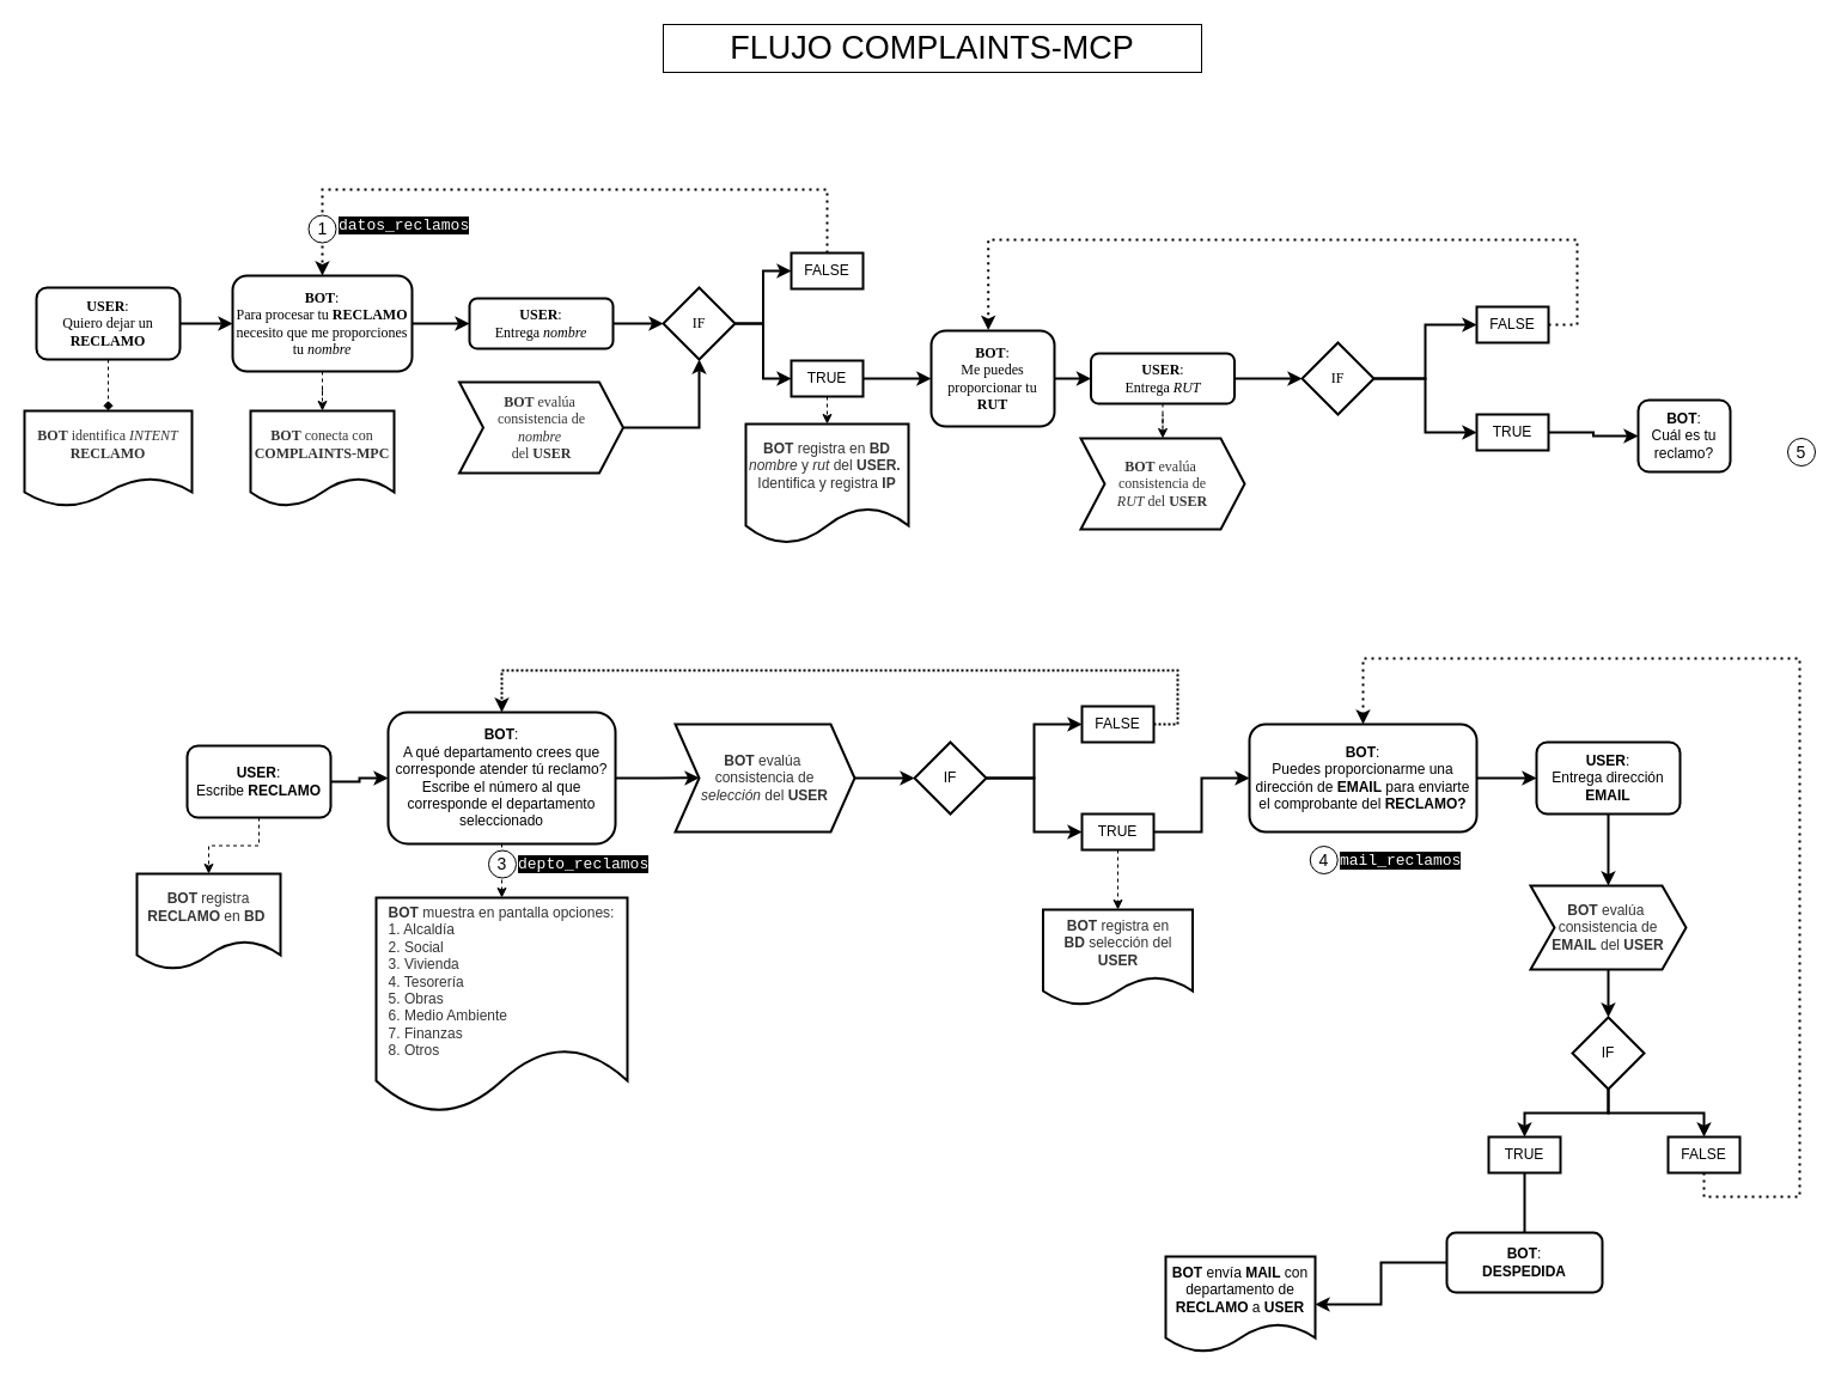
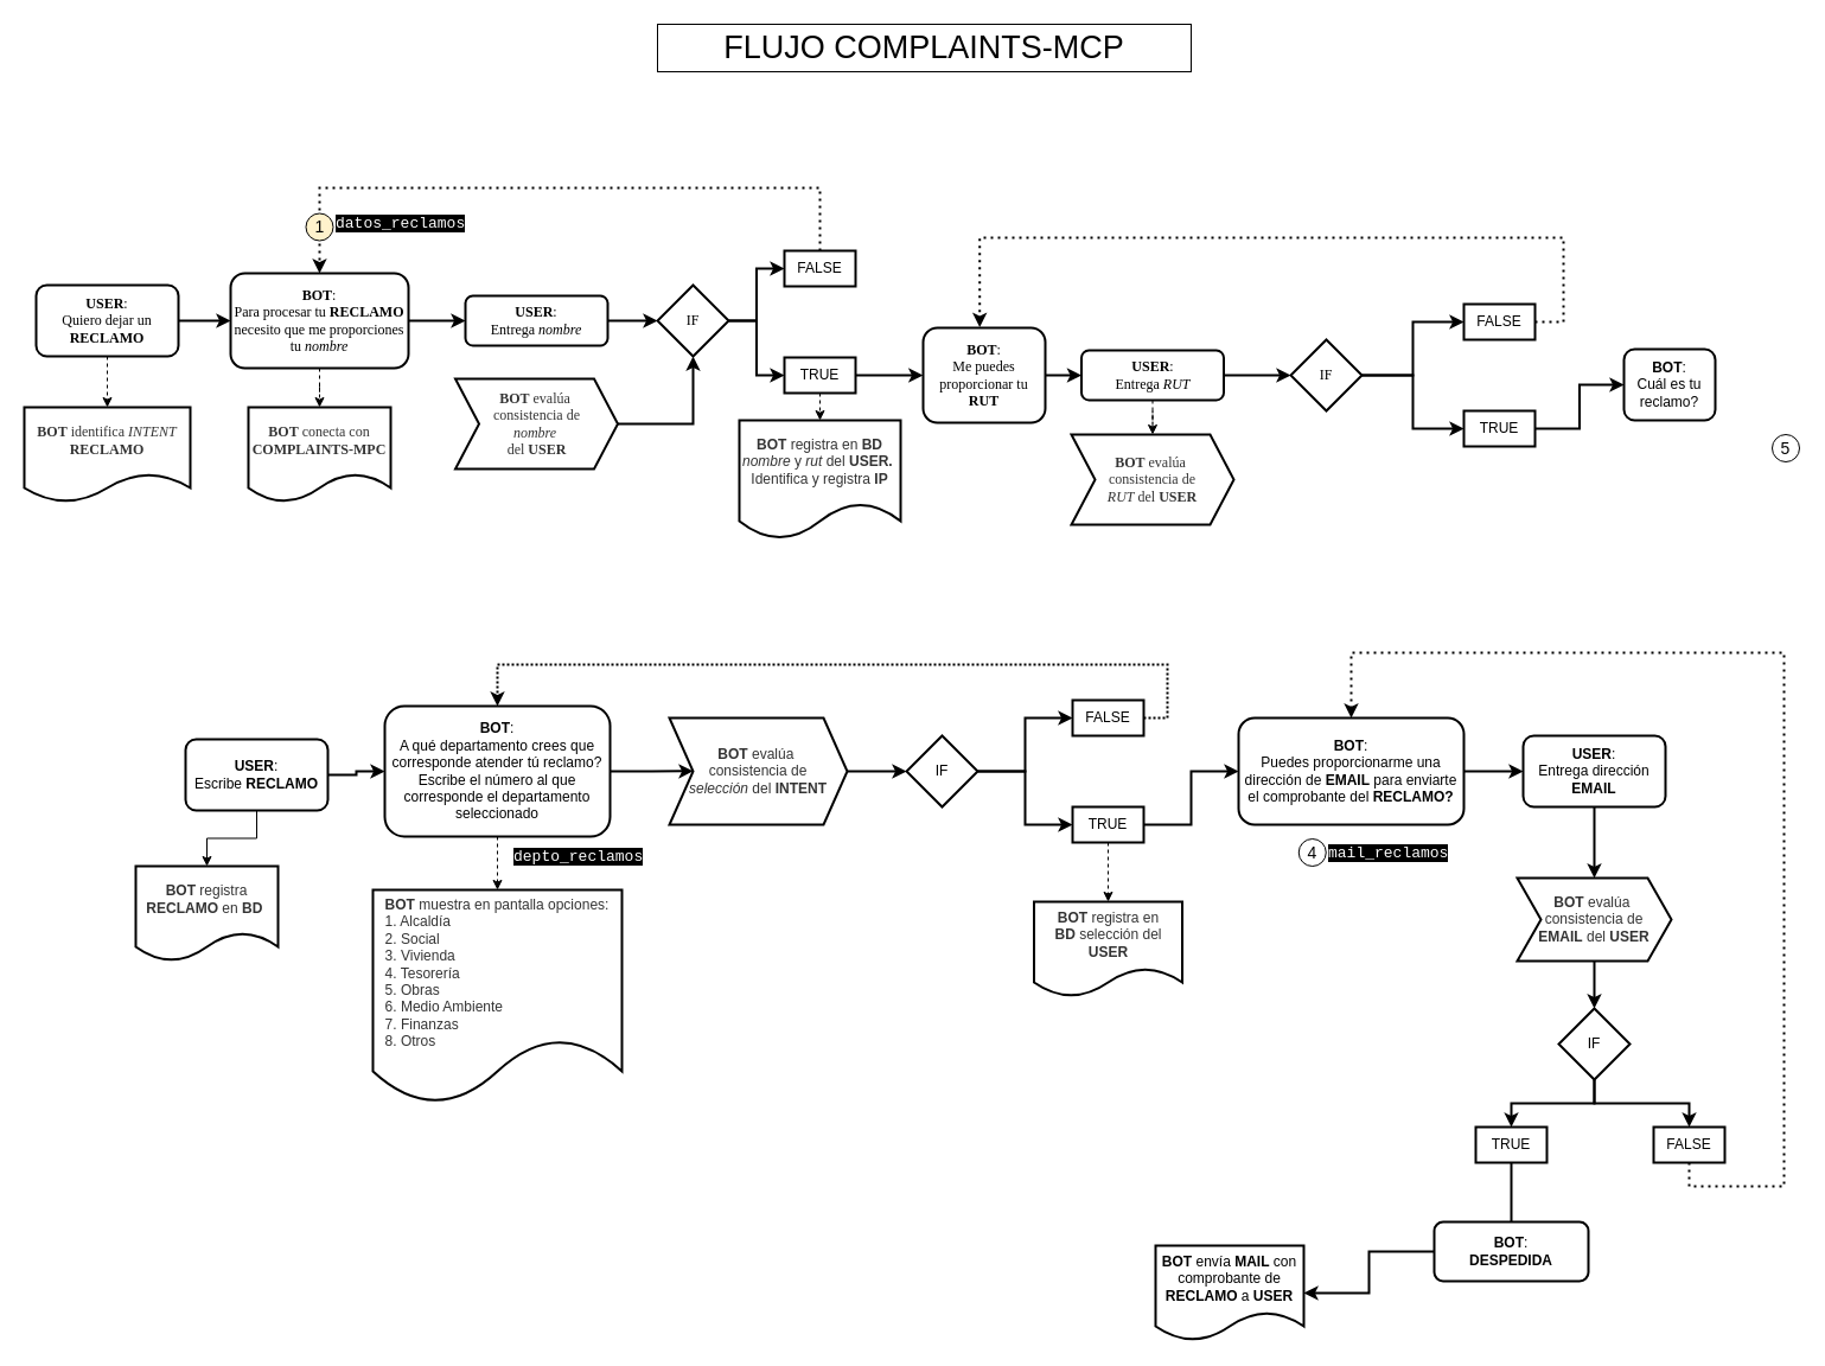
- <mxCell id="60" value="&lt;font style=&quot;font-size: 14px;&quot;&gt;1&lt;/font&gt;" style="ellipse;whiteSpace=wrap;html=1;aspect=fixed;" parent="1" vertex="1"><mxGeometry x="257.5" y="179.5" width="23" height="23" as="geometry" /></mxCell>
+ <mxCell id="60" value="&lt;font style=&quot;font-size: 14px;&quot;&gt;1&lt;/font&gt;" style="ellipse;whiteSpace=wrap;html=1;aspect=fixed;fillColor=#fff2cc;" parent="1" vertex="1"><mxGeometry x="257.5" y="179.5" width="23" height="23" as="geometry" /></mxCell>
- <mxCell id="2" style="edgeStyle=orthogonalEdgeStyle;rounded=0;orthogonalLoop=1;jettySize=auto;html=1;exitX=0.5;exitY=1;exitDx=0;exitDy=0;dashed=1;entryX=0.5;entryY=0;entryDx=0;entryDy=0;strokeColor=#000000;endArrow=diamond;" parent="1" source="4" target="8" edge="1"><mxGeometry relative="1" as="geometry"><mxPoint x="90" y="340" as="targetPoint" /></mxGeometry></mxCell>
+ <mxCell id="2" style="edgeStyle=orthogonalEdgeStyle;rounded=0;orthogonalLoop=1;jettySize=auto;html=1;exitX=0.5;exitY=1;exitDx=0;exitDy=0;dashed=1;entryX=0.5;entryY=0;entryDx=0;entryDy=0;strokeColor=#000000;" parent="1" source="4" target="8" edge="1"><mxGeometry relative="1" as="geometry"><mxPoint x="90" y="340" as="targetPoint" /></mxGeometry></mxCell>
- <mxCell id="13" value="&lt;b&gt;BOT&lt;/b&gt;:&lt;br&gt;Cuál es tu reclamo?" style="rounded=1;whiteSpace=wrap;html=1;fillColor=none;strokeColor=#000000;strokeWidth=2;" parent="1" vertex="1"><mxGeometry x="1369" y="334" width="77" height="60" as="geometry" /></mxCell>
+ <mxCell id="13" value="&lt;b&gt;BOT&lt;/b&gt;:&lt;br&gt;Cuál es tu reclamo?" style="rounded=1;whiteSpace=wrap;html=1;fillColor=none;strokeColor=#000000;strokeWidth=2;" parent="1" vertex="1"><mxGeometry x="1369" y="294" width="77" height="60" as="geometry" /></mxCell>
- <mxCell id="33" value="&lt;b&gt;BOT&lt;/b&gt;&amp;nbsp;evalúa&amp;nbsp;&lt;div&gt;consistencia de&lt;/div&gt;&lt;div&gt;&lt;span style=&quot;background-color: transparent; color: light-dark(rgb(51, 51, 51), rgb(193, 193, 193));&quot;&gt;&lt;i&gt;selección&lt;/i&gt; del&amp;nbsp;&lt;/span&gt;&lt;b style=&quot;background-color: transparent; color: light-dark(rgb(51, 51, 51), rgb(193, 193, 193));&quot;&gt;USER&lt;/b&gt;&lt;/div&gt;" style="shape=step;perimeter=stepPerimeter;whiteSpace=wrap;html=1;fixedSize=1;fillColor=none;strokeColor=#000000;strokeWidth=2;fontColor=#333333;" parent="1" vertex="1"><mxGeometry x="564" y="605" width="150" height="90" as="geometry" /></mxCell>
+ <mxCell id="33" value="&lt;b&gt;BOT&lt;/b&gt;&amp;nbsp;evalúa&amp;nbsp;&lt;div&gt;consistencia de&lt;/div&gt;&lt;div&gt;&lt;span style=&quot;background-color: transparent; color: light-dark(rgb(51, 51, 51), rgb(193, 193, 193));&quot;&gt;&lt;i&gt;selección&lt;/i&gt; del&amp;nbsp;&lt;/span&gt;&lt;b style=&quot;background-color: transparent; color: light-dark(rgb(51, 51, 51), rgb(193, 193, 193));&quot;&gt;INTENT&lt;/b&gt;&lt;/div&gt;" style="shape=step;perimeter=stepPerimeter;whiteSpace=wrap;html=1;fixedSize=1;fillColor=none;strokeColor=#000000;strokeWidth=2;fontColor=#333333;" parent="1" vertex="1"><mxGeometry x="564" y="605" width="150" height="90" as="geometry" /></mxCell>
- <mxCell id="25" style="edgeStyle=orthogonalEdgeStyle;rounded=0;orthogonalLoop=1;jettySize=auto;html=1;exitX=0.5;exitY=1;exitDx=0;exitDy=0;dashed=1;strokeColor=#000000;" parent="1" source="27" target="14" edge="1"><mxGeometry relative="1" as="geometry" /></mxCell>
+ <mxCell id="25" style="edgeStyle=orthogonalEdgeStyle;rounded=0;orthogonalLoop=1;jettySize=auto;html=1;exitX=0.5;exitY=1;exitDx=0;exitDy=0;dashed=0;strokeColor=#000000;" parent="1" source="27" target="14" edge="1"><mxGeometry relative="1" as="geometry" /></mxCell>
- <mxCell id="63" value="&lt;font style=&quot;font-size: 14px;&quot;&gt;3&lt;/font&gt;" style="ellipse;whiteSpace=wrap;html=1;aspect=fixed;" parent="1" vertex="1"><mxGeometry x="408" y="710.5" width="23" height="23" as="geometry" /></mxCell>
- <mxCell id="58" value="&lt;b&gt;BOT &lt;/b&gt;envía &lt;b&gt;MAIL&lt;/b&gt; con departamento de &lt;b&gt;RECLAMO&lt;/b&gt; a&amp;nbsp;&lt;b&gt;USER&lt;/b&gt;" style="shape=document;whiteSpace=wrap;html=1;boundedLbl=1;strokeWidth=2;" parent="1" vertex="1"><mxGeometry x="974" y="1050" width="125" height="80" as="geometry" /></mxCell>
+ <mxCell id="58" value="&lt;b&gt;BOT &lt;/b&gt;envía &lt;b&gt;MAIL&lt;/b&gt; con comprobante de &lt;b&gt;RECLAMO&lt;/b&gt; a&amp;nbsp;&lt;b&gt;USER&lt;/b&gt;" style="shape=document;whiteSpace=wrap;html=1;boundedLbl=1;strokeWidth=2;" parent="1" vertex="1"><mxGeometry x="974" y="1050" width="125" height="80" as="geometry" /></mxCell>
